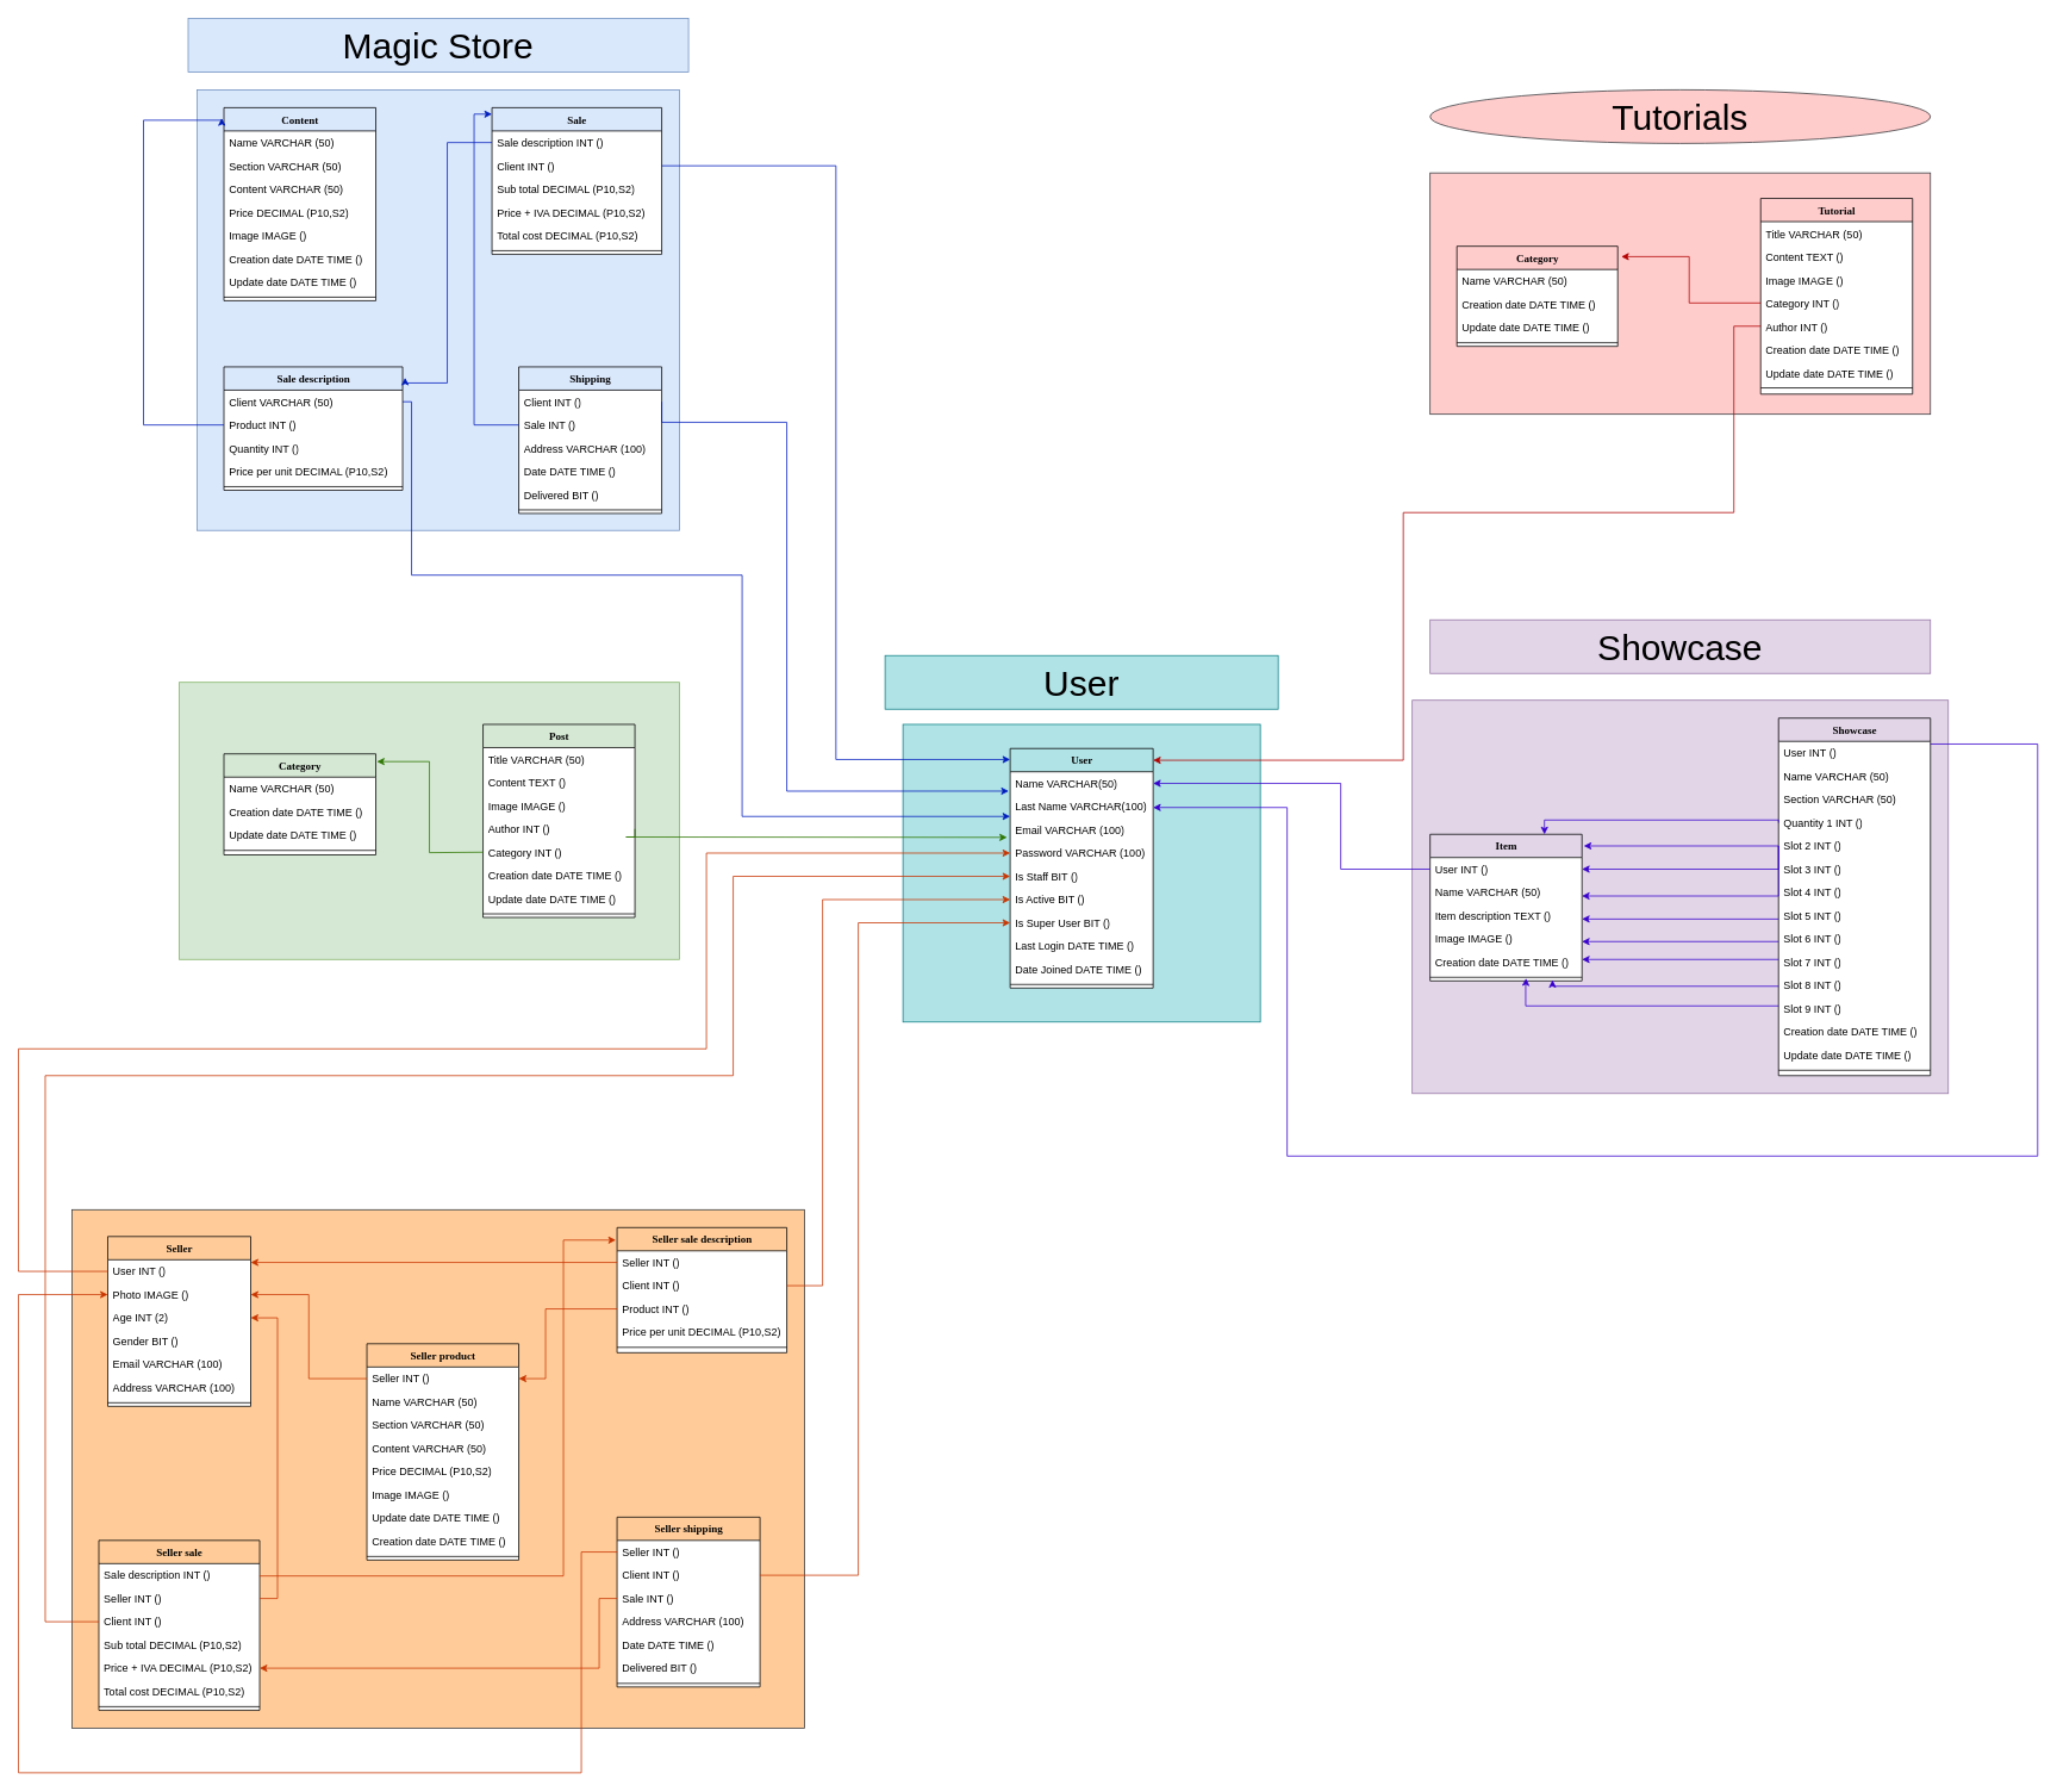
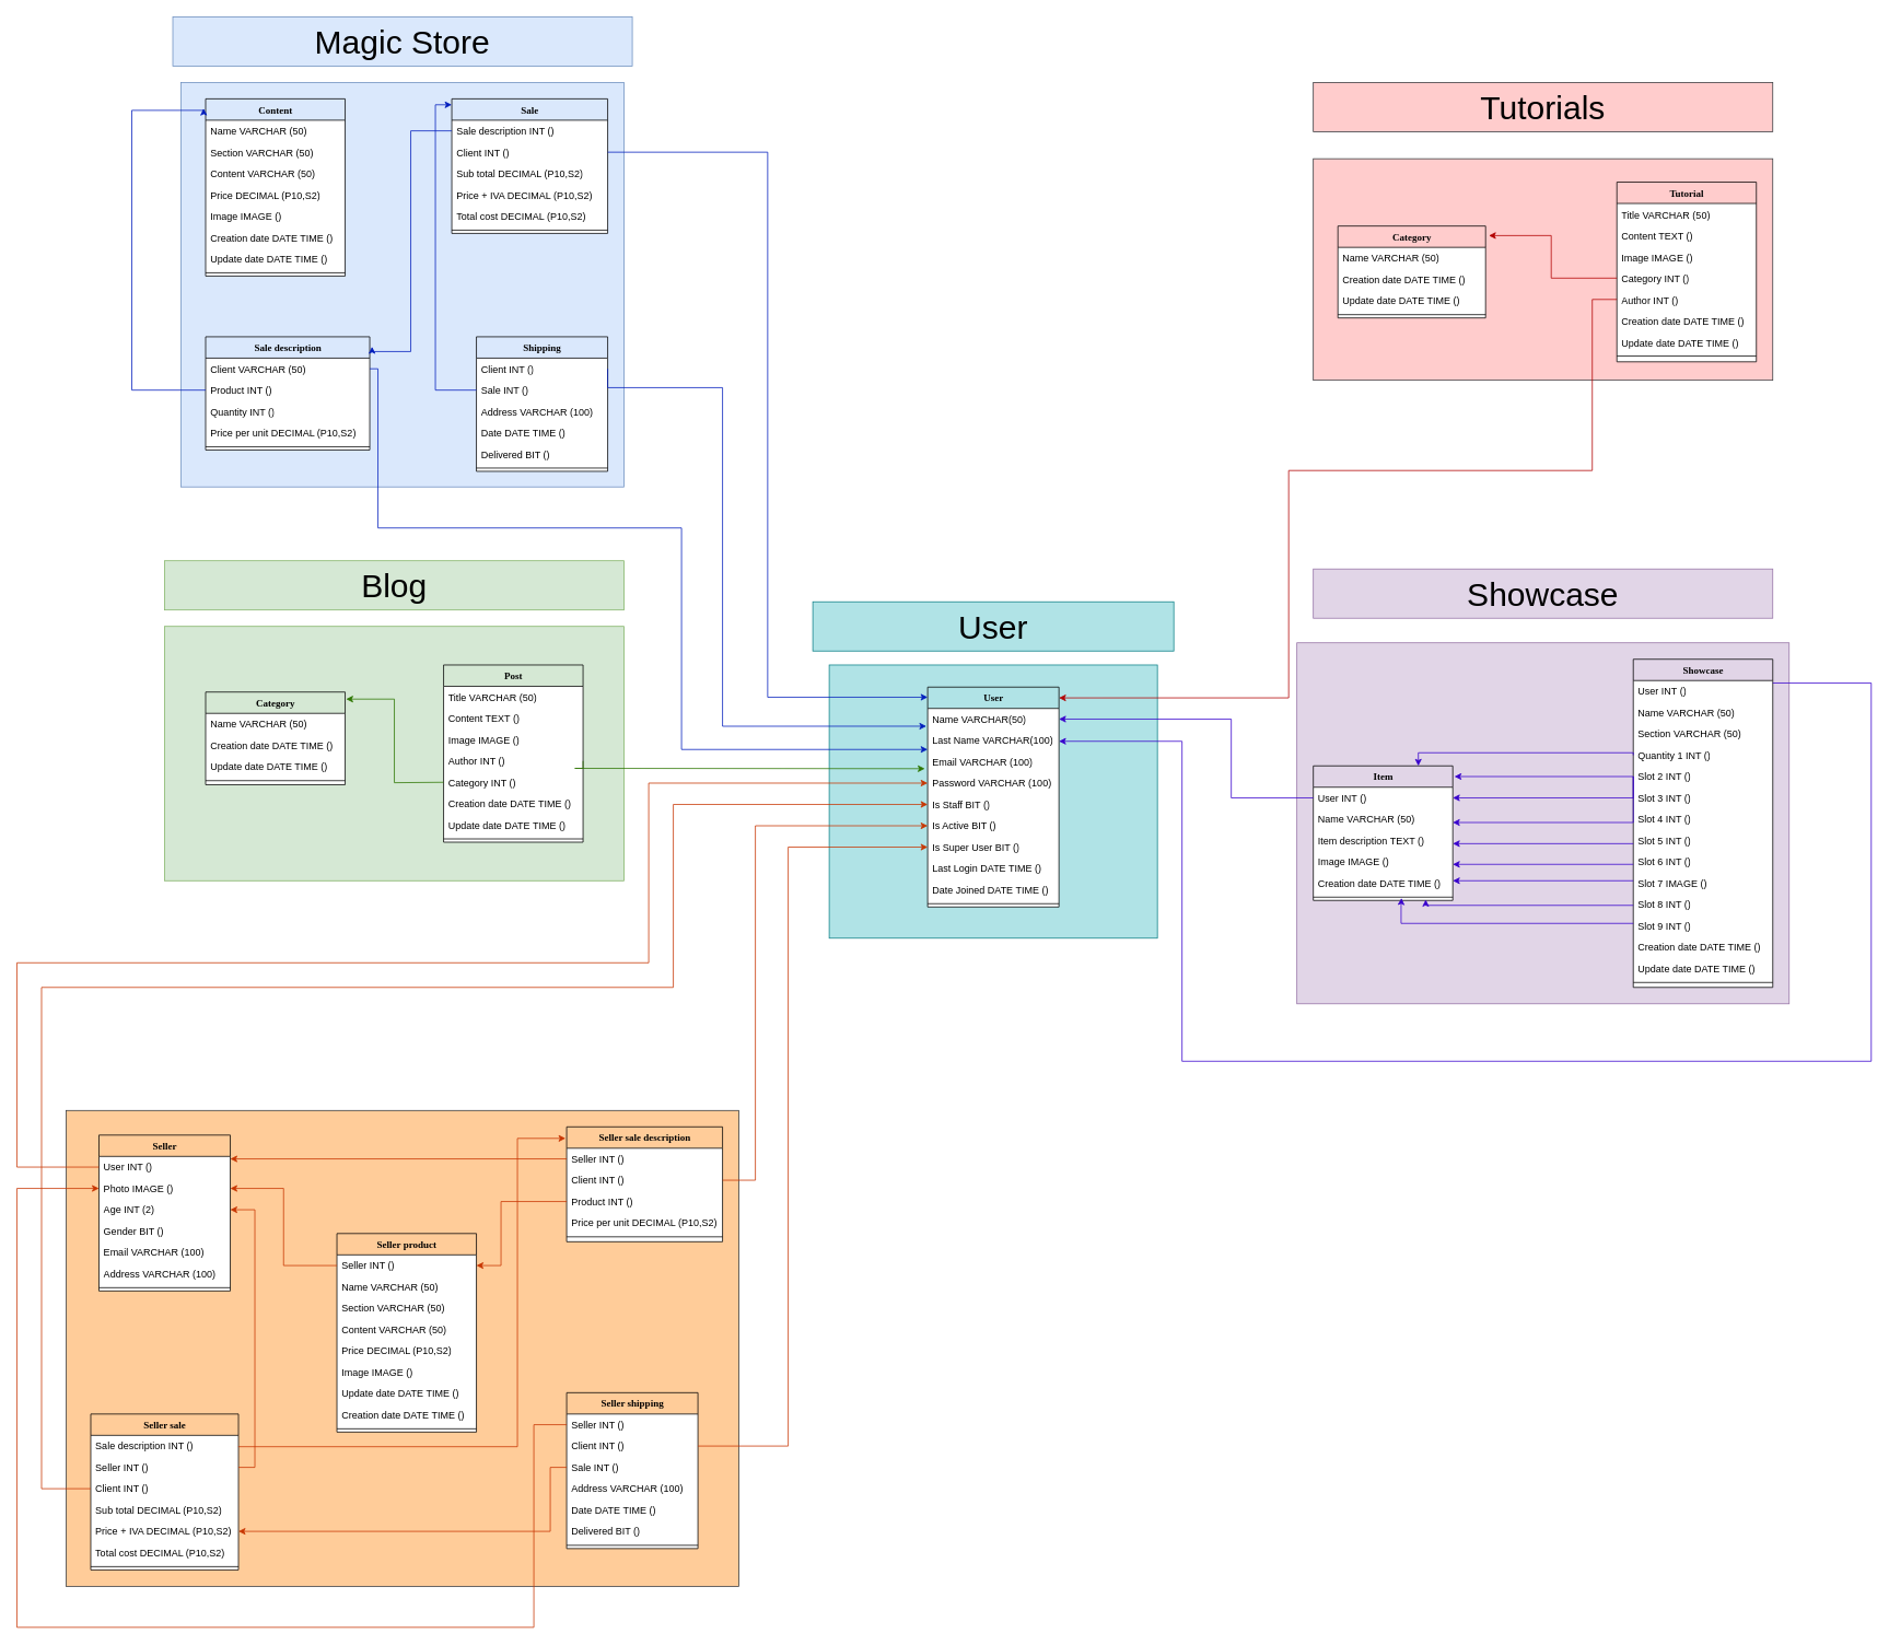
- <mxCell id="91" value="&lt;span style=&quot;font-size: 40px&quot;&gt;Tutorials&lt;/span&gt;" style="ellipse;whiteSpace=wrap;html=1;fillColor=#ffcccc;strokeColor=#36393d;" parent="1" vertex="1"><mxGeometry x="1600" y="100" width="560" height="60" as="geometry" /></mxCell>
+ <mxCell id="91" value="&lt;span style=&quot;font-size: 40px&quot;&gt;Tutorials&lt;/span&gt;" style="rounded=0;whiteSpace=wrap;html=1;fillColor=#ffcccc;strokeColor=#36393d;" parent="1" vertex="1"><mxGeometry x="1600" y="100" width="560" height="60" as="geometry" /></mxCell>
+ <mxCell id="36" value="&lt;span style=&quot;font-size: 40px&quot;&gt;Blog&lt;/span&gt;" style="rounded=0;whiteSpace=wrap;html=1;fillColor=#d5e8d4;strokeColor=#82b366;" parent="1" vertex="1"><mxGeometry x="200" y="683" width="560" height="60" as="geometry" /></mxCell>
- <mxCell id="125" value="Slot 7 INT ()" style="text;html=1;strokeColor=none;fillColor=none;align=left;verticalAlign=top;spacingLeft=4;spacingRight=4;whiteSpace=wrap;overflow=hidden;rotatable=0;points=[[0,0.5],[1,0.5]];portConstraint=eastwest;" vertex="1" parent="115"><mxGeometry y="260" width="170" height="26" as="geometry" /></mxCell>
+ <mxCell id="125" value="Slot 7 IMAGE ()" style="text;html=1;strokeColor=none;fillColor=none;align=left;verticalAlign=top;spacingLeft=4;spacingRight=4;whiteSpace=wrap;overflow=hidden;rotatable=0;points=[[0,0.5],[1,0.5]];portConstraint=eastwest;" vertex="1" parent="115"><mxGeometry y="260" width="170" height="26" as="geometry" /></mxCell>
